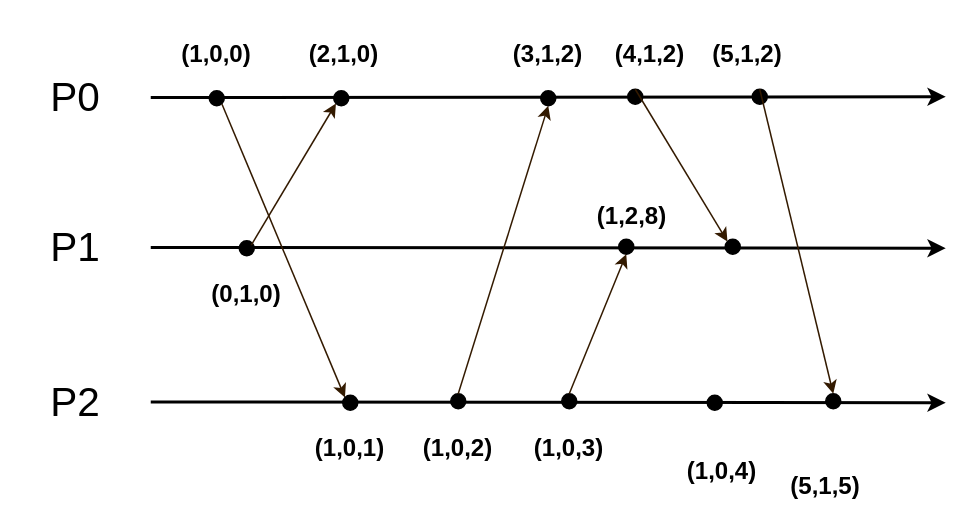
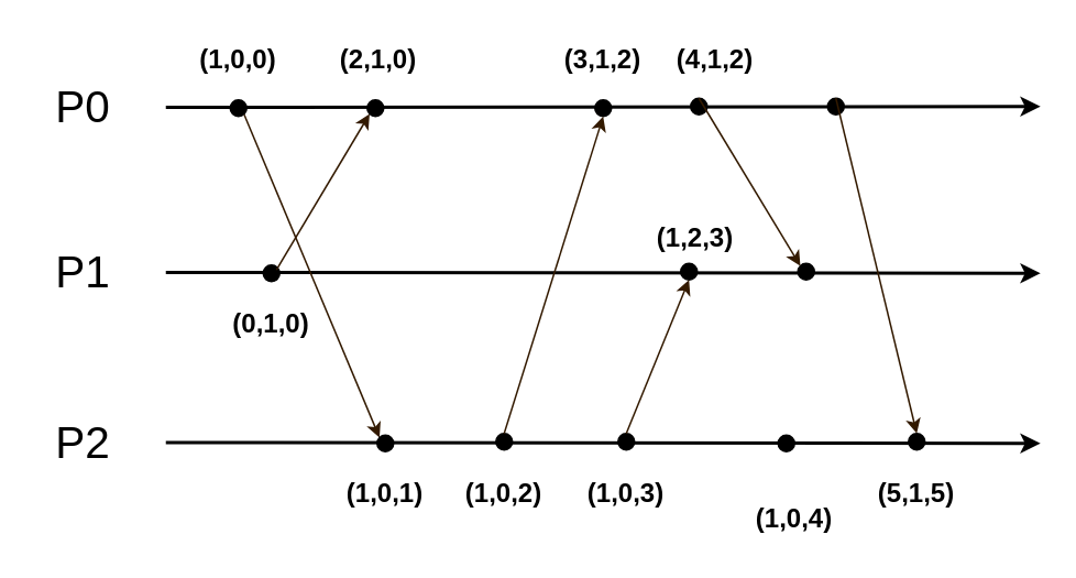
- <mxCell id="20" value="&lt;b&gt;(5,1,2)&lt;/b&gt;" style="text;html=1;align=center;verticalAlign=middle;whiteSpace=wrap;rounded=0;fontSize=16;" parent="1" vertex="1"><mxGeometry x="468" y="20" width="60" height="30" as="geometry" /></mxCell>
- <mxCell id="31" value="&lt;b&gt;(1,2,8)&lt;/b&gt;" style="text;html=1;align=center;verticalAlign=middle;whiteSpace=wrap;rounded=0;fontSize=16;" parent="1" vertex="1"><mxGeometry x="391" y="128" width="60" height="30" as="geometry" /></mxCell>
+ <mxCell id="31" value="&lt;b&gt;(1,2,3)&lt;/b&gt;" style="text;html=1;align=center;verticalAlign=middle;whiteSpace=wrap;rounded=0;fontSize=16;" parent="1" vertex="1"><mxGeometry x="391" y="128" width="60" height="30" as="geometry" /></mxCell>
- <mxCell id="37" value="&lt;b&gt;(5,1,5)&lt;/b&gt;" style="text;html=1;align=center;verticalAlign=middle;whiteSpace=wrap;rounded=0;fontSize=16;" parent="1" vertex="1"><mxGeometry x="520" y="308" width="60" height="30" as="geometry" /></mxCell>
+ <mxCell id="37" value="&lt;b&gt;(5,1,5)&lt;/b&gt;" style="text;html=1;align=center;verticalAlign=middle;whiteSpace=wrap;rounded=0;fontSize=16;" parent="1" vertex="1"><mxGeometry x="525" y="283" width="60" height="30" as="geometry" /></mxCell>
